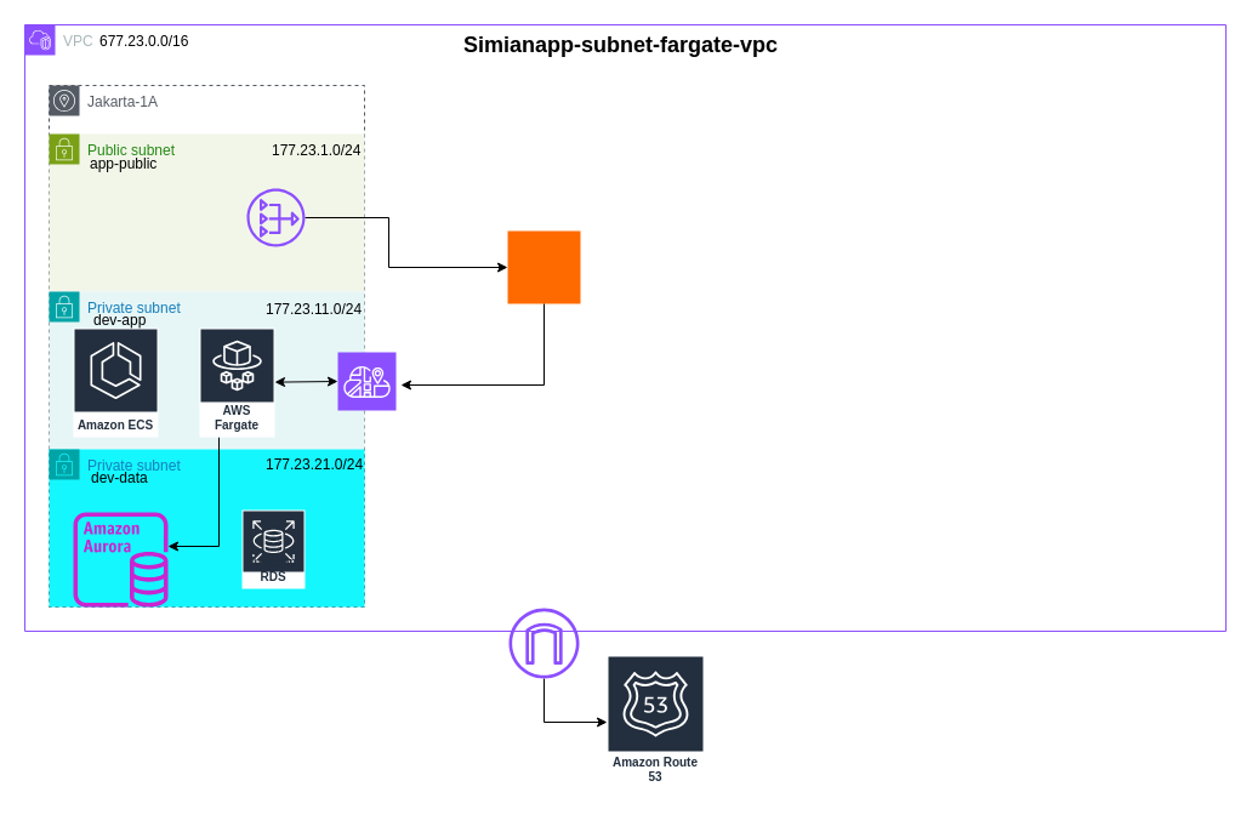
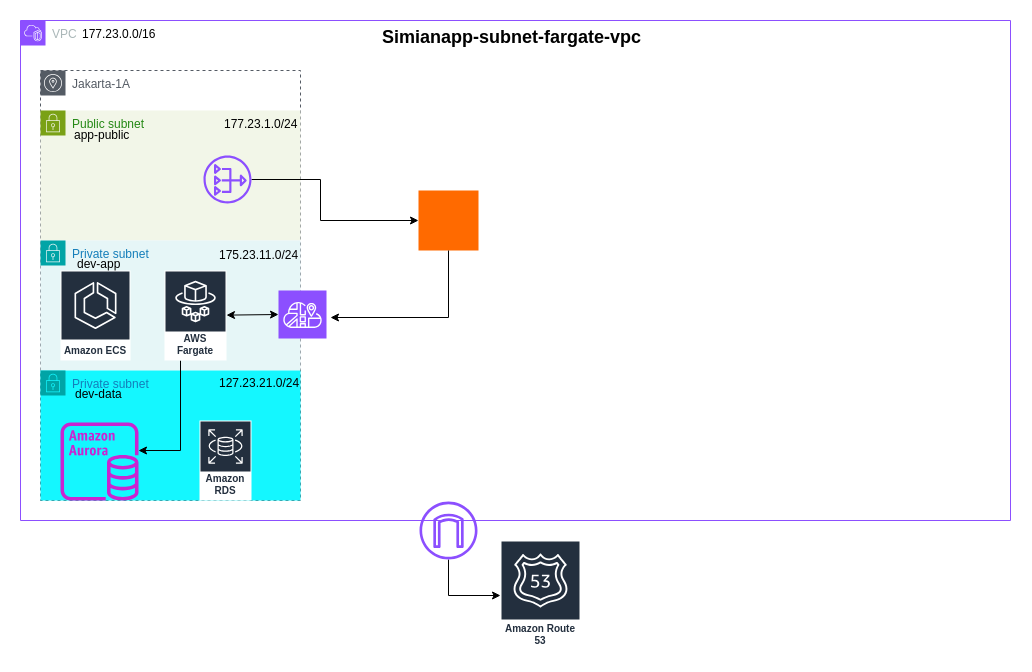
- <mxCell id="4" value="677.23.0.0/16" style="text;whiteSpace=wrap;html=1;" vertex="1" parent="2"><mxGeometry x="60" width="90" height="40" as="geometry" /></mxCell>
+ <mxCell id="4" value="177.23.0.0/16" style="text;whiteSpace=wrap;html=1;" vertex="1" parent="2"><mxGeometry x="60" width="90" height="40" as="geometry" /></mxCell>
- <mxCell id="14" value="177.23.11.0/24" style="text;whiteSpace=wrap;html=1;" vertex="1" parent="2"><mxGeometry x="197" y="221" width="90" height="40" as="geometry" /></mxCell>
+ <mxCell id="14" value="175.23.11.0/24" style="text;whiteSpace=wrap;html=1;" vertex="1" parent="2"><mxGeometry x="197" y="221" width="90" height="40" as="geometry" /></mxCell>
- <mxCell id="10" value="177.23.21.0/24" style="text;whiteSpace=wrap;html=1;" vertex="1" parent="9"><mxGeometry x="177" y="-1" width="90" height="40" as="geometry" /></mxCell>
+ <mxCell id="10" value="127.23.21.0/24" style="text;whiteSpace=wrap;html=1;" vertex="1" parent="9"><mxGeometry x="177" y="-1" width="90" height="40" as="geometry" /></mxCell>
- <mxCell id="25" value="Amazon RDS" style="sketch=0;outlineConnect=0;fontColor=#232F3E;gradientColor=none;strokeColor=#ffffff;fillColor=#232F3E;dashed=0;verticalLabelPosition=middle;verticalAlign=bottom;align=center;html=1;whiteSpace=wrap;fontSize=10;fontStyle=1;spacing=3;shape=mxgraph.aws4.productIcon;prIcon=mxgraph.aws4.rds;" vertex="1" parent="2"><mxGeometry x="179" y="400" width="52" height="65" as="geometry" /></mxCell>
+ <mxCell id="25" value="Amazon RDS" style="sketch=0;outlineConnect=0;fontColor=#232F3E;gradientColor=none;strokeColor=#ffffff;fillColor=#232F3E;dashed=0;verticalLabelPosition=middle;verticalAlign=bottom;align=center;html=1;whiteSpace=wrap;fontSize=10;fontStyle=1;spacing=3;shape=mxgraph.aws4.productIcon;prIcon=mxgraph.aws4.rds;" vertex="1" parent="2"><mxGeometry x="179" y="400" width="52" height="80" as="geometry" /></mxCell>
